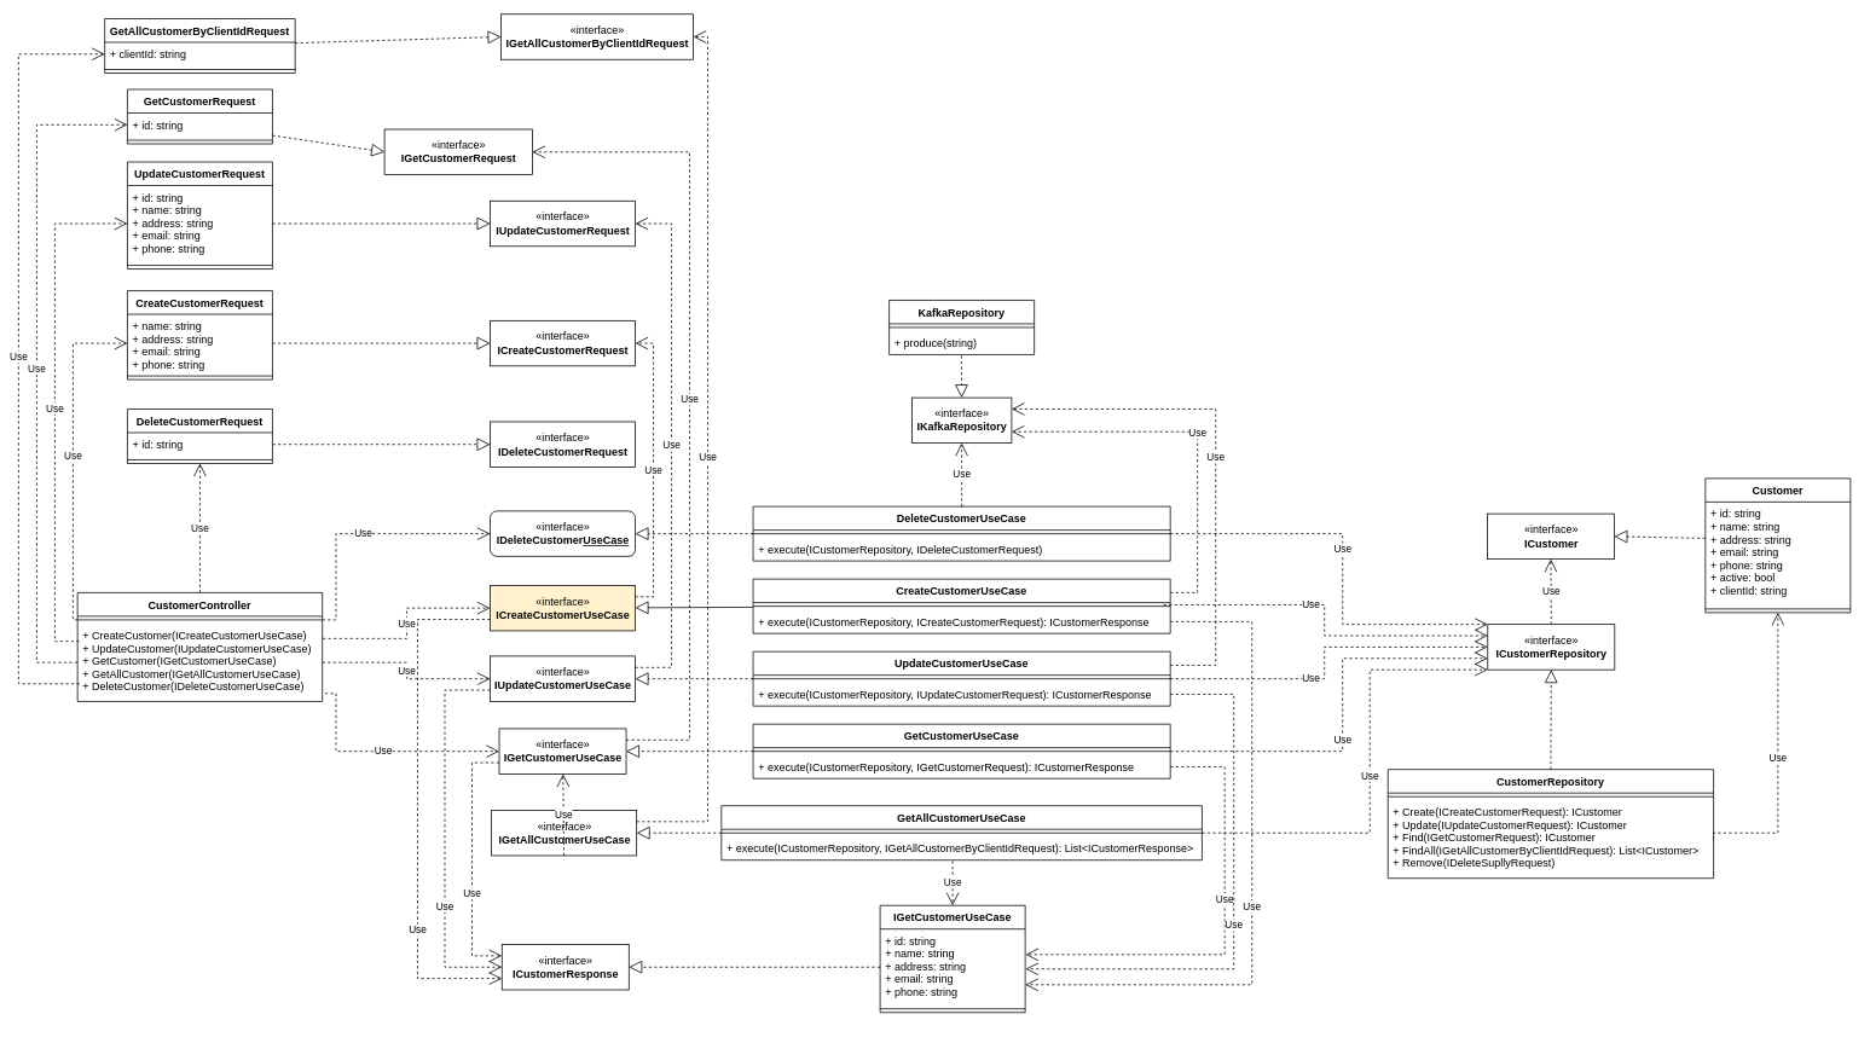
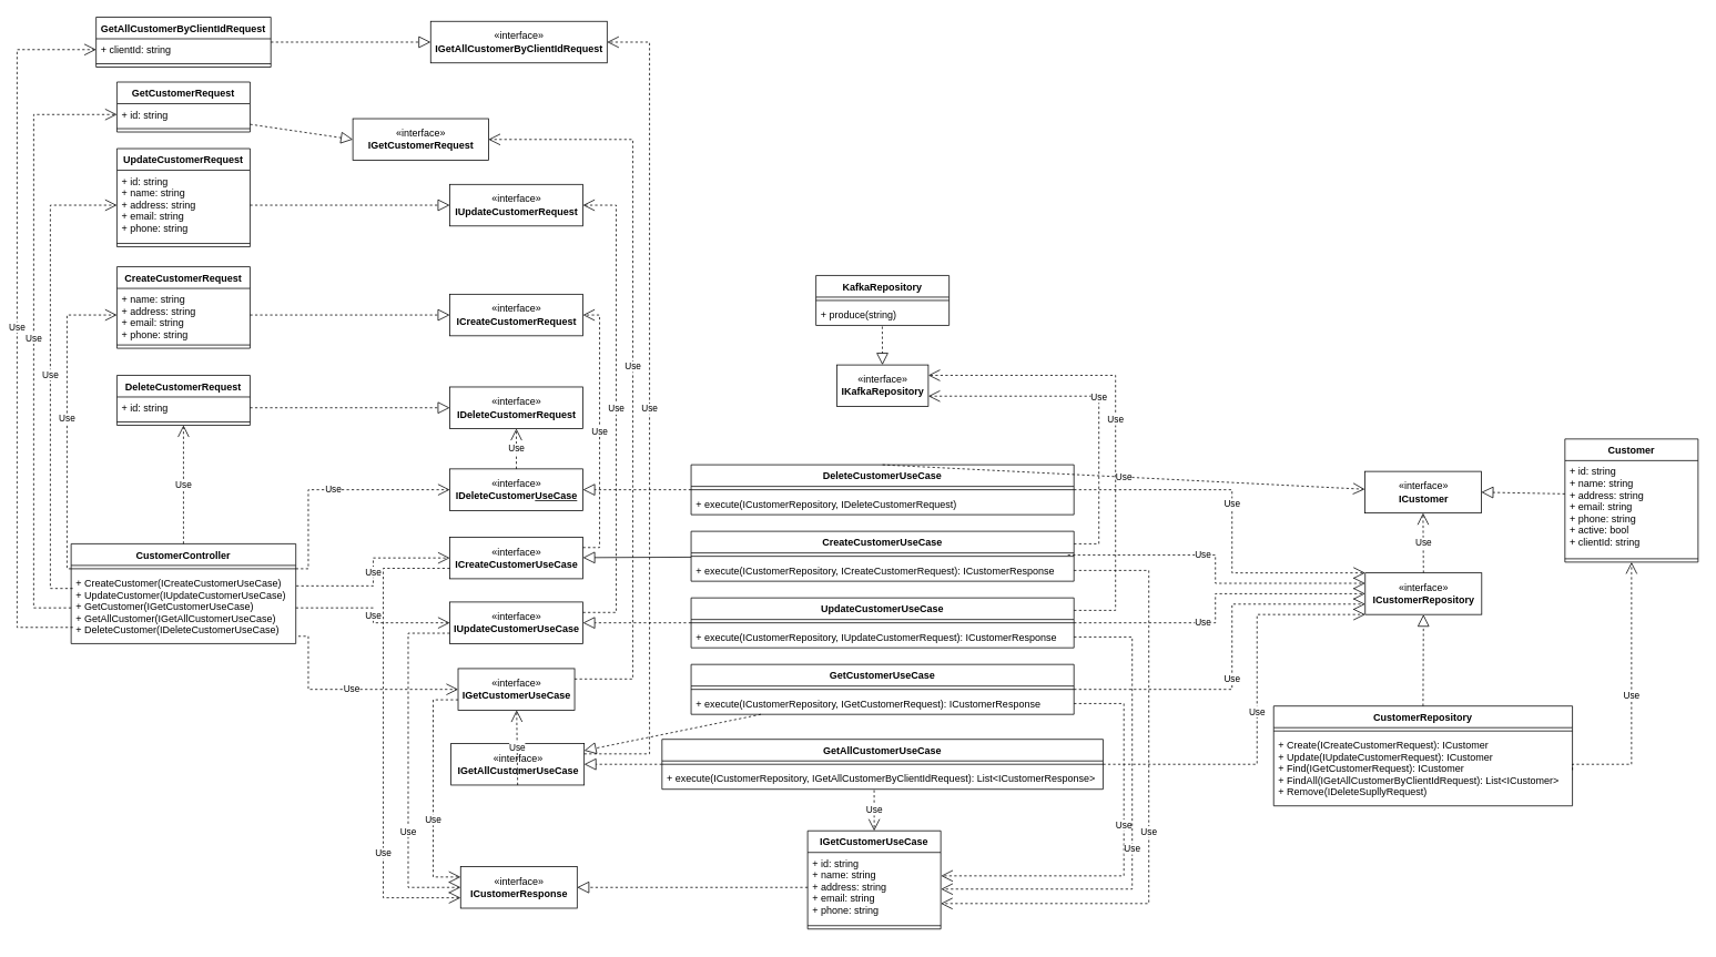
- <mxCell id="102" value="«interface»&lt;br&gt;&lt;b&gt;IGetAllCustomerByClientIdRequest&lt;/b&gt;" style="html=1;" parent="1" vertex="1"><mxGeometry x="552" y="15" width="212" height="50" as="geometry" /></mxCell>
+ <mxCell id="102" value="«interface»&lt;br&gt;&lt;b&gt;IGetAllCustomerByClientIdRequest&lt;/b&gt;" style="html=1;" parent="1" vertex="1"><mxGeometry x="517" y="25" width="212" height="50" as="geometry" /></mxCell>
- <mxCell id="91" value="Use" style="endArrow=open;endSize=12;dashed=1;html=1;rounded=0;exitX=0.5;exitY=0;exitDx=0;exitDy=0;entryX=0.5;entryY=1;entryDx=0;entryDy=0;" parent="1" source="17" target="86" edge="1"><mxGeometry width="160" relative="1" as="geometry"><mxPoint x="970" y="488" as="sourcePoint" /><mxPoint x="1130" y="488" as="targetPoint" /></mxGeometry></mxCell>
+ <mxCell id="91" value="Use" style="endArrow=open;endSize=12;dashed=1;html=1;rounded=0;exitX=0.5;exitY=0;exitDx=0;exitDy=0;" parent="1" source="17" target="76" edge="1"><mxGeometry width="160" relative="1" as="geometry"><mxPoint x="970" y="488" as="sourcePoint" /><mxPoint x="1130" y="488" as="targetPoint" /></mxGeometry></mxCell>
+ <mxCell id="56" value="Use" style="endArrow=open;endSize=12;dashed=1;html=1;rounded=0;entryX=0.5;entryY=1;entryDx=0;entryDy=0;exitX=0.5;exitY=0;exitDx=0;exitDy=0;" parent="1" source="24" target="52" edge="1"><mxGeometry width="160" relative="1" as="geometry"><mxPoint x="620" y="518" as="sourcePoint" /><mxPoint x="780" y="518" as="targetPoint" /></mxGeometry></mxCell>
- <mxCell id="24" value="«interface»&lt;br&gt;&lt;b&gt;IDeleteCustomer&lt;u&gt;UseCase&lt;/u&gt;&lt;/b&gt;" style="html=1;rounded=1;" parent="1" vertex="1"><mxGeometry x="540" y="563" width="160" height="50" as="geometry" /></mxCell>
+ <mxCell id="24" value="«interface»&lt;br&gt;&lt;b&gt;IDeleteCustomer&lt;u&gt;UseCase&lt;/u&gt;&lt;/b&gt;" style="html=1;" parent="1" vertex="1"><mxGeometry x="540" y="563" width="160" height="50" as="geometry" /></mxCell>
- <mxCell id="21" value="«interface»&lt;br&gt;&lt;b&gt;ICreateCustomerUseCase&lt;/b&gt;" style="html=1;fillColor=#fff2cc;" parent="1" vertex="1"><mxGeometry x="540" y="645" width="160" height="50" as="geometry" /></mxCell>
+ <mxCell id="21" value="«interface»&lt;br&gt;&lt;b&gt;ICreateCustomerUseCase&lt;/b&gt;" style="html=1;" parent="1" vertex="1"><mxGeometry x="540" y="645" width="160" height="50" as="geometry" /></mxCell>
- <mxCell id="6" value="" style="endArrow=block;dashed=1;endFill=0;endSize=12;html=1;rounded=0;" parent="1" source="14" target="23" edge="1"><mxGeometry width="160" relative="1" as="geometry"><mxPoint x="1120" y="778" as="sourcePoint" /><mxPoint x="1280" y="778" as="targetPoint" /></mxGeometry></mxCell>
+ <mxCell id="6" value="" style="endArrow=block;dashed=1;endFill=0;endSize=12;html=1;rounded=0;" parent="1" source="14" target="94" edge="1"><mxGeometry width="160" relative="1" as="geometry"><mxPoint x="1120" y="778" as="sourcePoint" /><mxPoint x="1280" y="778" as="targetPoint" /></mxGeometry></mxCell>
